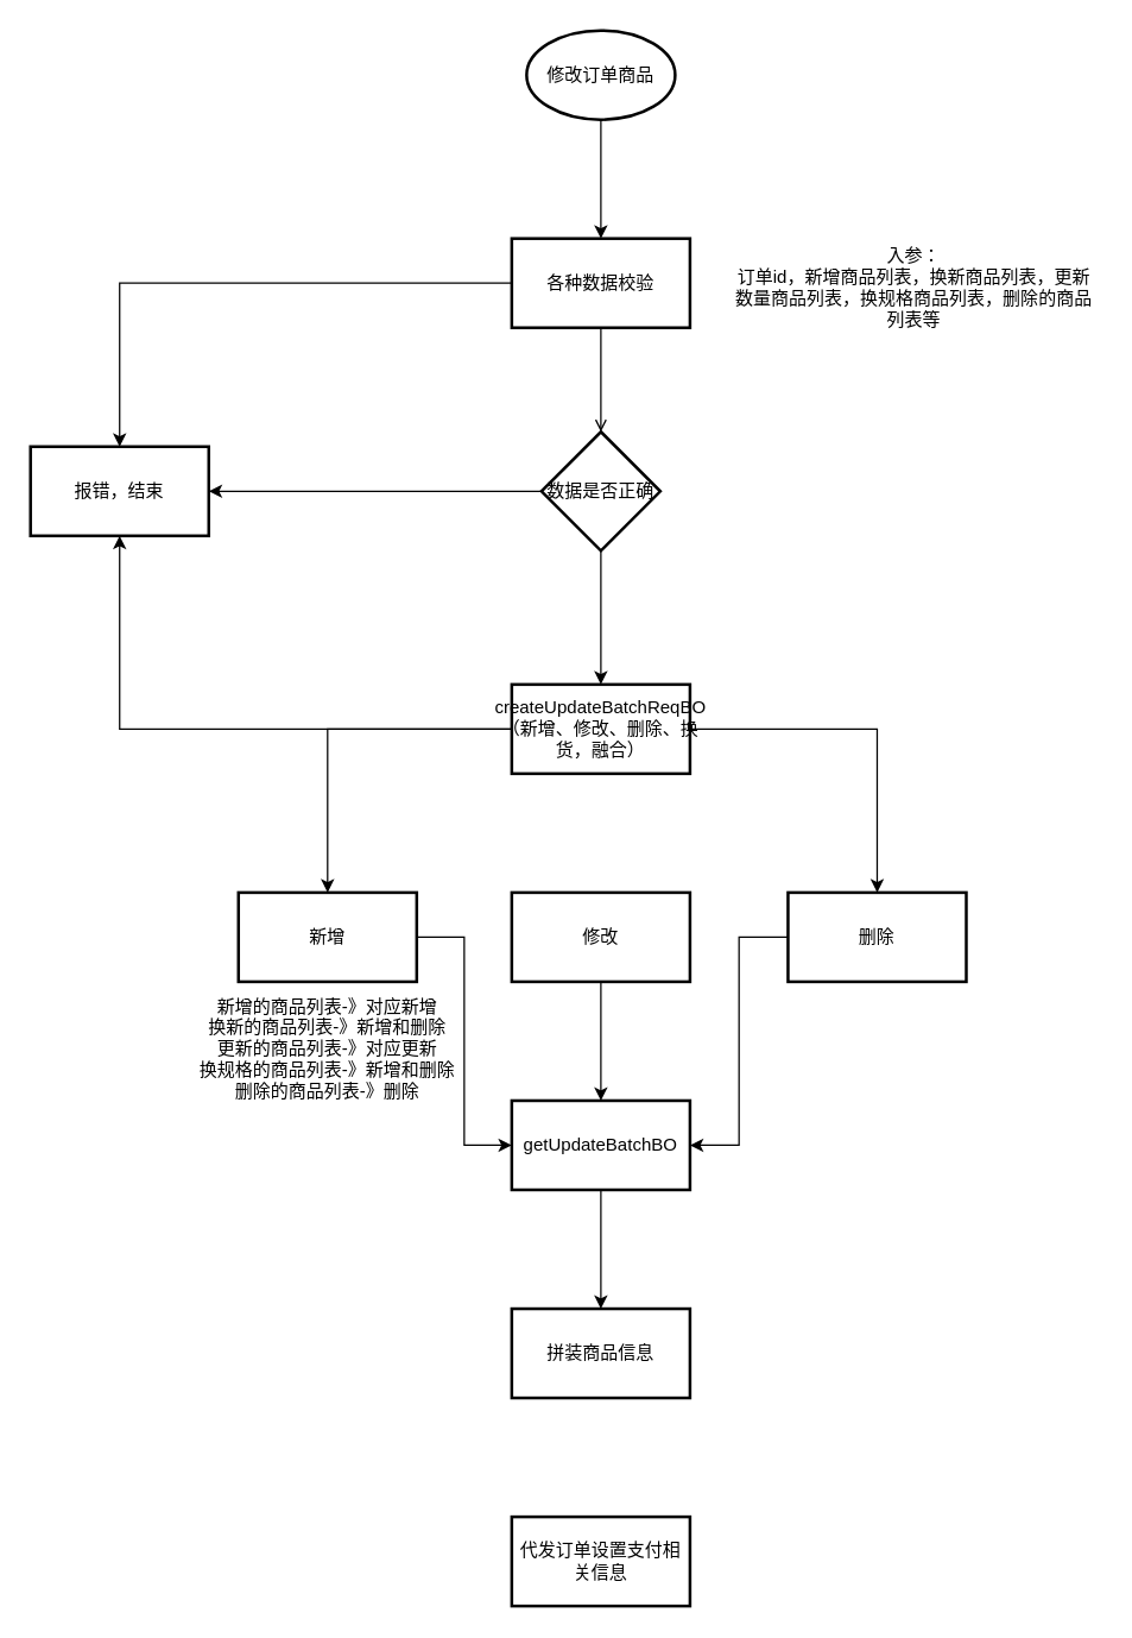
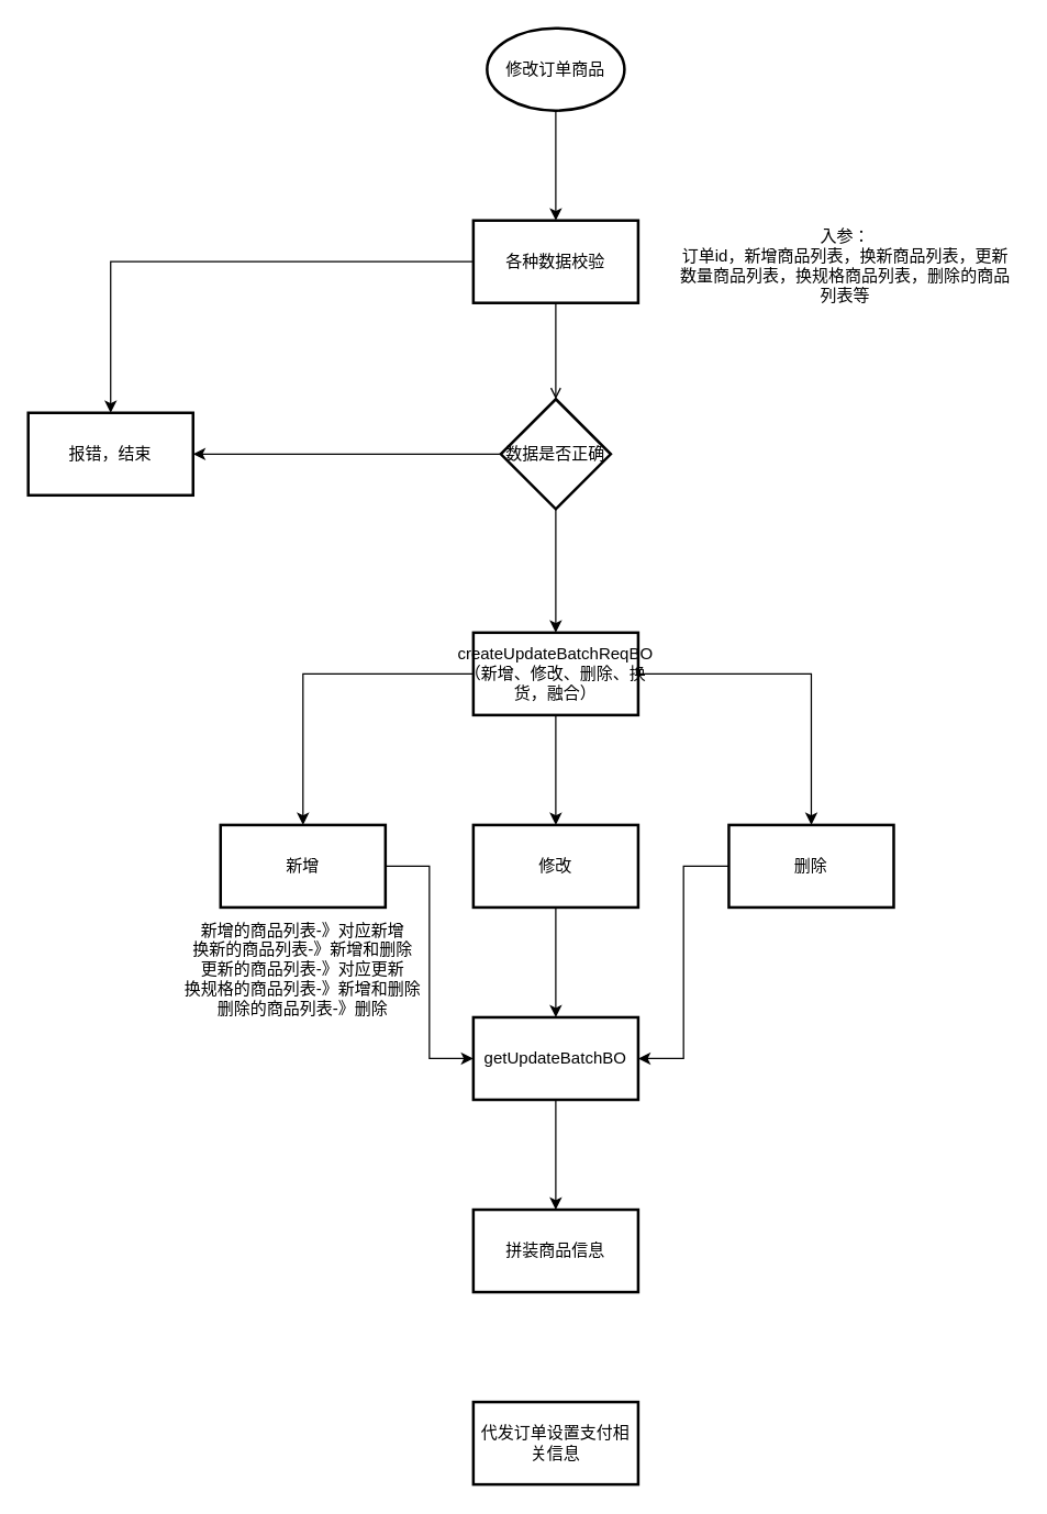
- <mxCell id="12" value="" style="edgeStyle=orthogonalEdgeStyle;rounded=0;orthogonalLoop=1;jettySize=auto;html=1;" edge="1" parent="1" source="15" target="11"><mxGeometry relative="1" as="geometry" /></mxCell>
+ <mxCell id="12" value="" style="edgeStyle=orthogonalEdgeStyle;rounded=0;orthogonalLoop=1;jettySize=auto;html=1;" edge="1" parent="1" source="15" target="17"><mxGeometry relative="1" as="geometry" /></mxCell>
